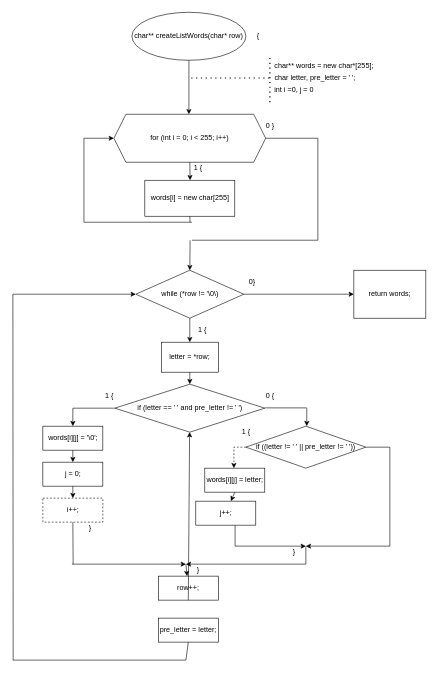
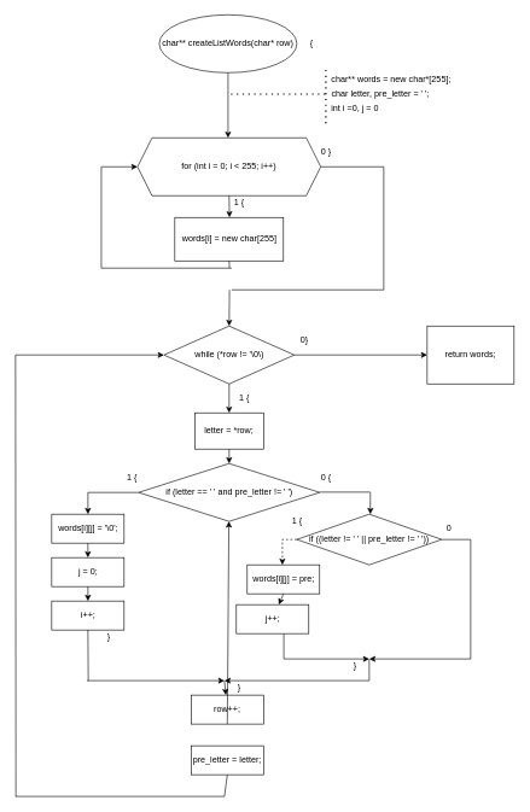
+ <mxCell id="64" value="0" style="text;html=1;align=center;verticalAlign=middle;resizable=0;points=[];autosize=1;" vertex="1" parent="1"><mxGeometry x="609" y="720" width="20" height="20" as="geometry" /></mxCell>
- <mxCell id="26" value="words[i][j] = letter;" style="rounded=0;whiteSpace=wrap;html=1;" parent="1" vertex="1"><mxGeometry x="340.5" y="780" width="100" height="40" as="geometry" /></mxCell>
+ <mxCell id="26" value="words[i][j] = pre;" style="rounded=0;whiteSpace=wrap;html=1;" parent="1" vertex="1"><mxGeometry x="340.5" y="780" width="100" height="40" as="geometry" /></mxCell>
- <mxCell id="21" value="i++;" style="rounded=0;whiteSpace=wrap;html=1;dashed=1;" parent="1" vertex="1"><mxGeometry x="70.5" y="830" width="100" height="40" as="geometry" /></mxCell>
+ <mxCell id="21" value="i++;" style="rounded=0;whiteSpace=wrap;html=1;" parent="1" vertex="1"><mxGeometry x="70.5" y="830" width="100" height="40" as="geometry" /></mxCell>
